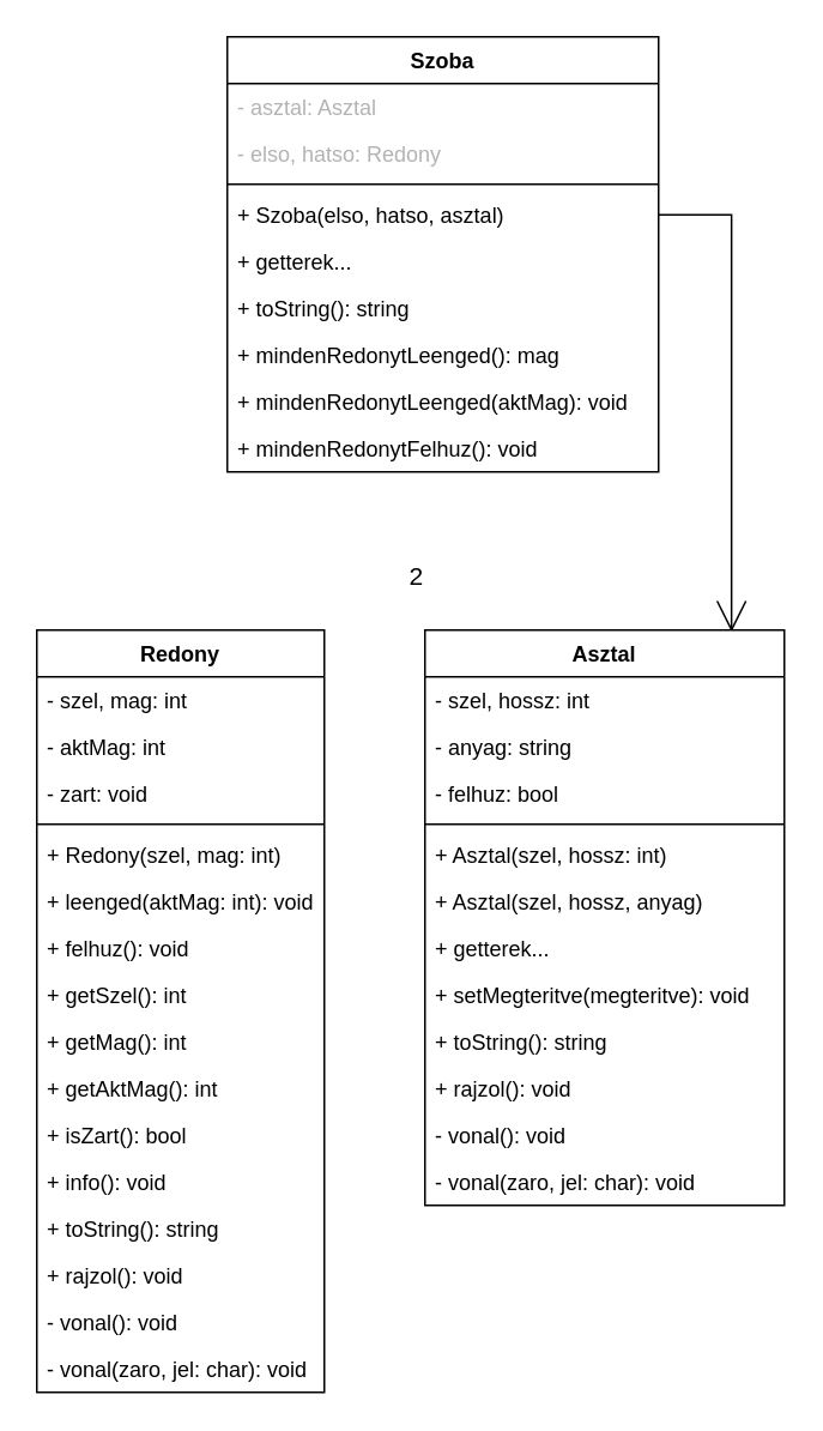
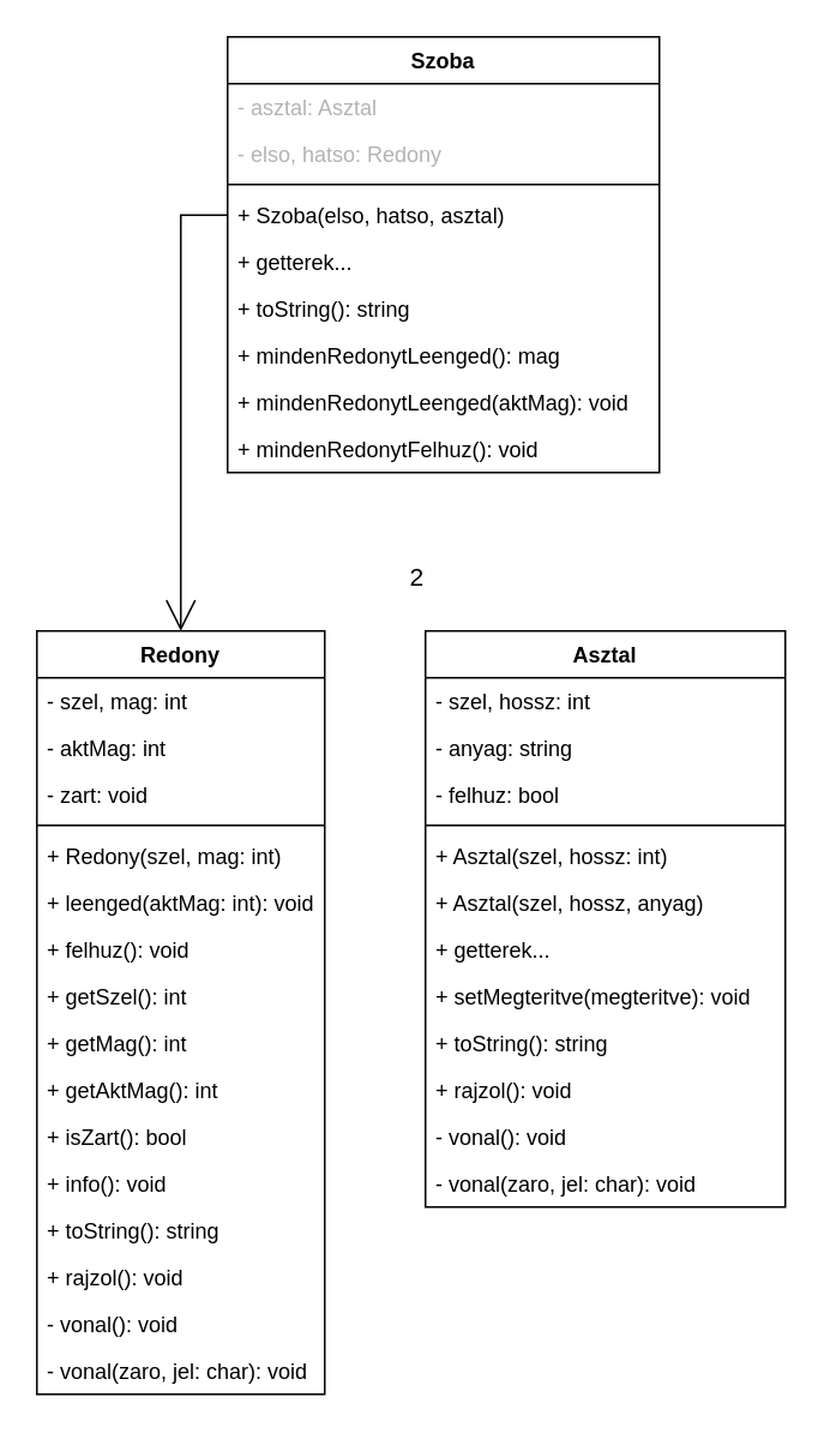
- <mxCell id="20" style="edgeStyle=orthogonalEdgeStyle;rounded=0;orthogonalLoop=1;jettySize=auto;html=1;exitX=0.853;exitY=0.003;exitDx=0;exitDy=0;endArrow=none;endFill=0;startArrow=open;startFill=0;startSize=15;entryX=1;entryY=0.5;entryDx=0;entryDy=0;exitPerimeter=0;" edge="1" parent="1" source="21" target="38"><mxGeometry relative="1" as="geometry"><mxPoint x="456" y="90" as="targetPoint" /><Array as="points"><mxPoint x="407" y="119" /></Array></mxGeometry></mxCell>
+ <mxCell id="2" style="edgeStyle=orthogonalEdgeStyle;rounded=0;orthogonalLoop=1;jettySize=auto;html=1;exitX=0.5;exitY=0;exitDx=0;exitDy=0;entryX=0;entryY=0.5;entryDx=0;entryDy=0;startArrow=open;startFill=0;endArrow=none;endFill=0;startSize=15;" edge="1" parent="1" source="3" target="38"><mxGeometry relative="1" as="geometry" /></mxCell>
